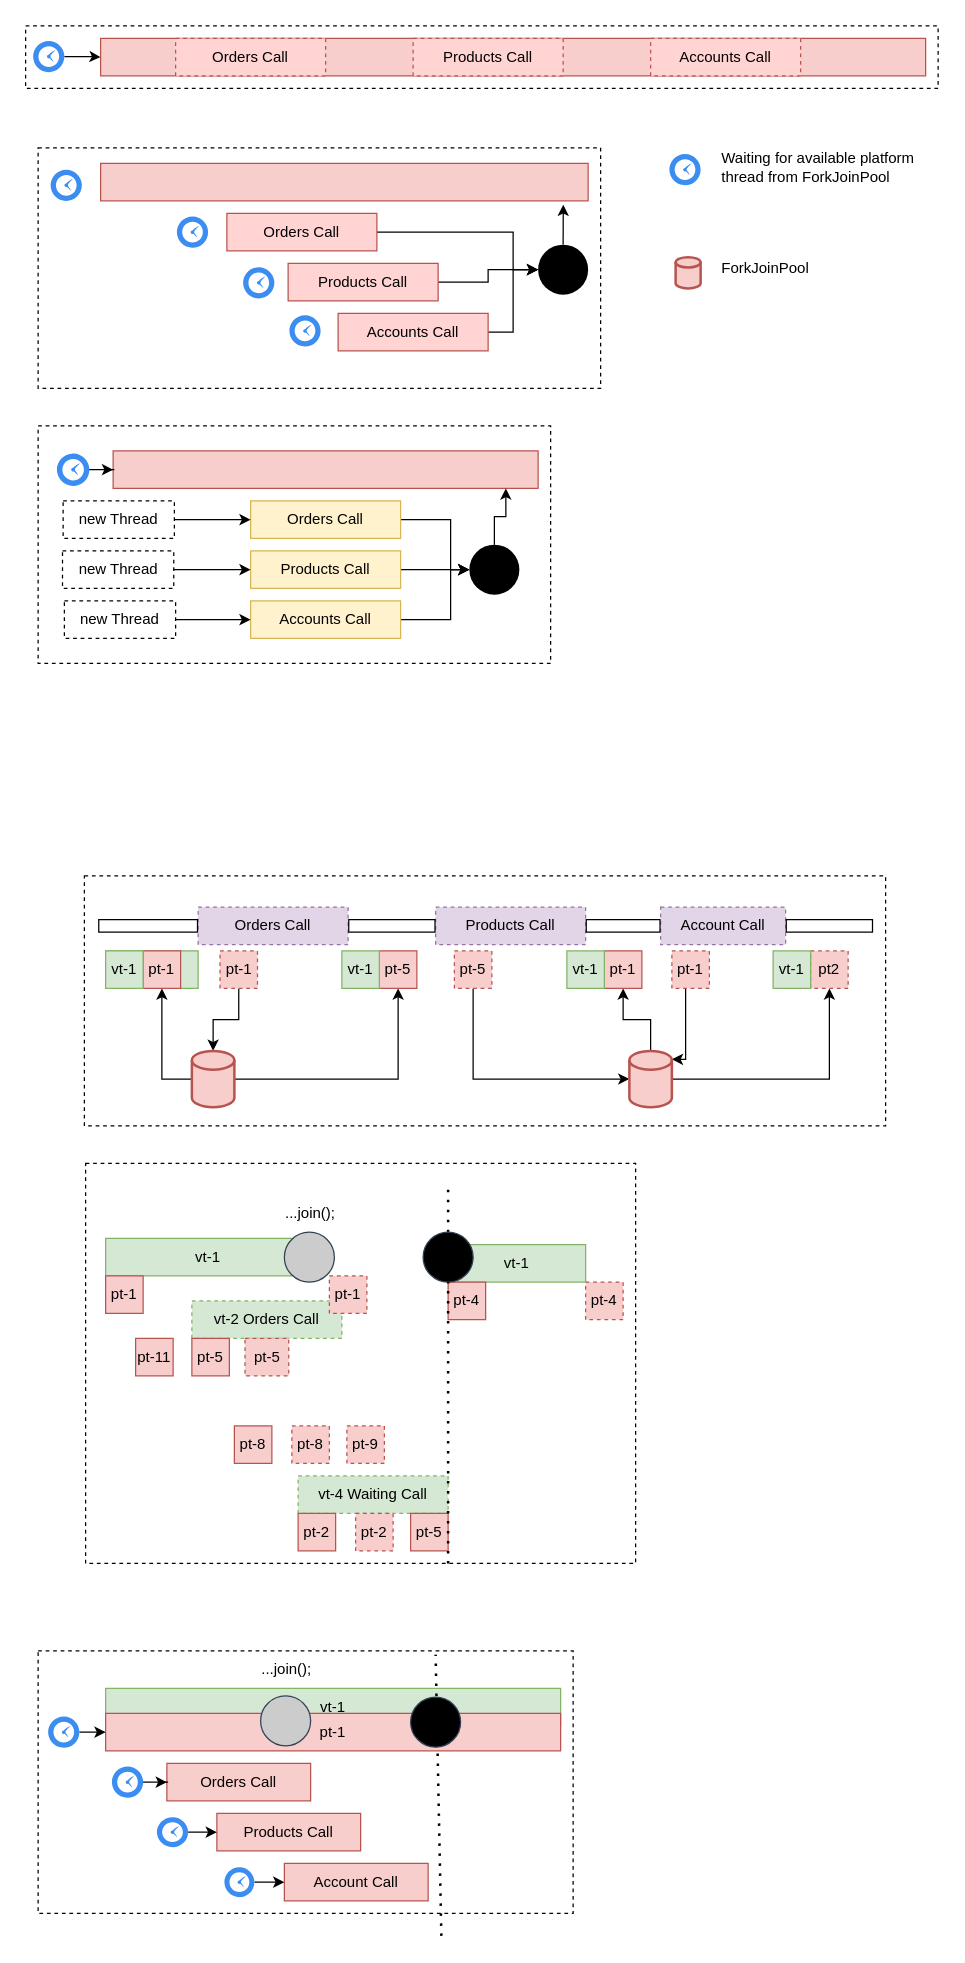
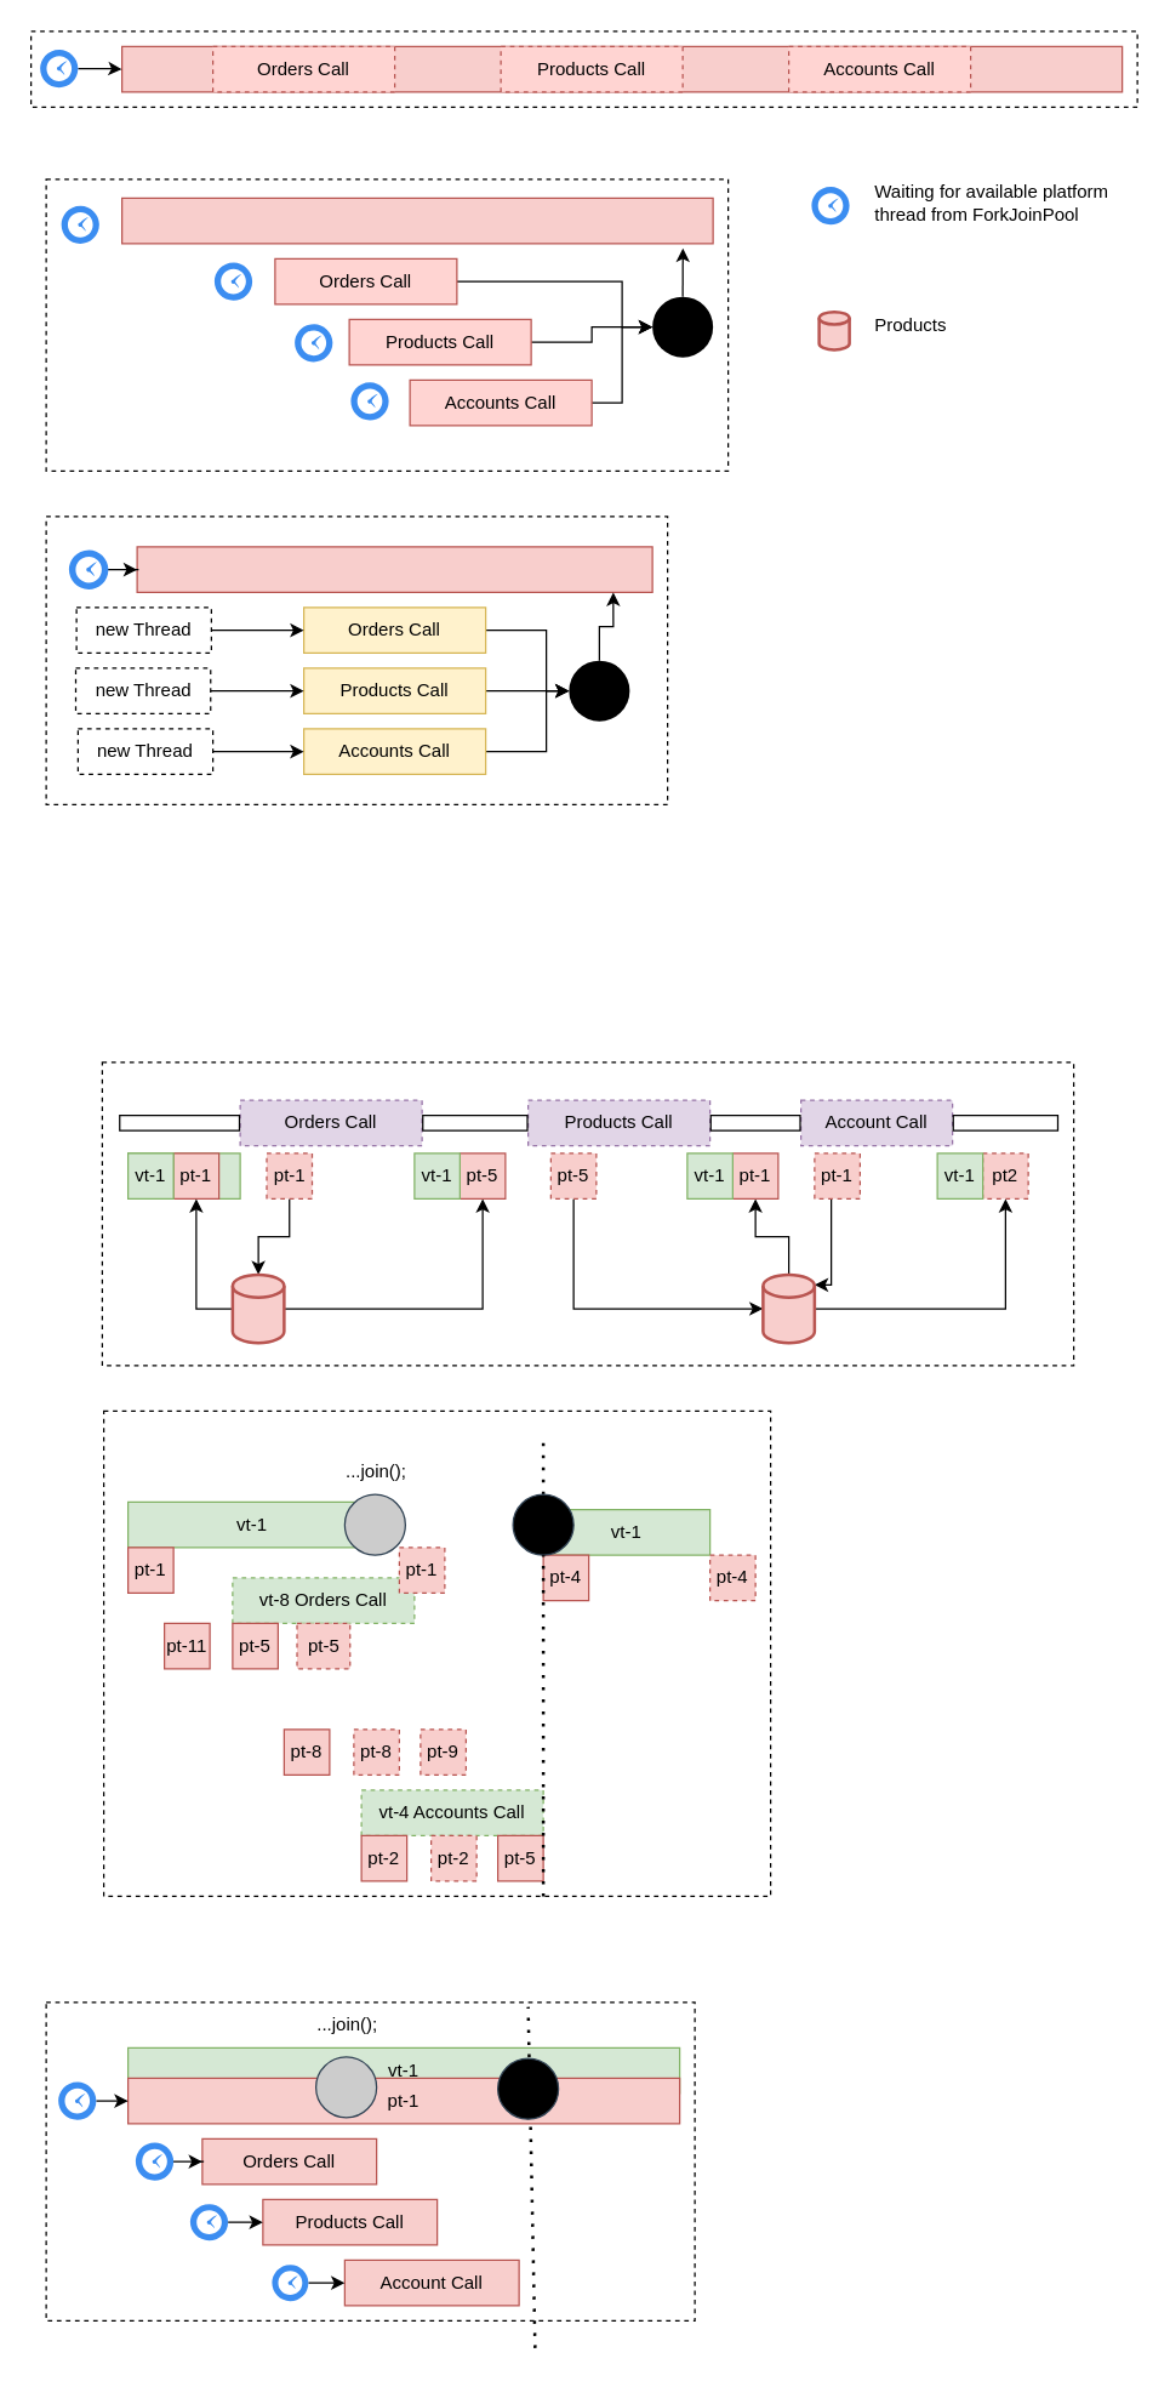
- <mxCell id="37" value="ForkJoinPool" style="text;html=1;strokeColor=none;fillColor=none;align=left;verticalAlign=middle;whiteSpace=wrap;rounded=0;" vertex="1" parent="1"><mxGeometry x="575" y="198.75" width="165" height="30" as="geometry" /></mxCell>
+ <mxCell id="37" value="Products" style="text;html=1;strokeColor=none;fillColor=none;align=left;verticalAlign=middle;whiteSpace=wrap;rounded=0;" vertex="1" parent="1"><mxGeometry x="575" y="198.75" width="165" height="30" as="geometry" /></mxCell>
- <mxCell id="60" value="vt-2 Orders Call" style="rounded=0;whiteSpace=wrap;html=1;fillColor=#d5e8d4;strokeColor=#82b366;dashed=1;" vertex="1" parent="1"><mxGeometry x="153" y="1040" width="120" height="30" as="geometry" /></mxCell>
+ <mxCell id="60" value="vt-8 Orders Call" style="rounded=0;whiteSpace=wrap;html=1;fillColor=#d5e8d4;strokeColor=#82b366;dashed=1;" vertex="1" parent="1"><mxGeometry x="153" y="1040" width="120" height="30" as="geometry" /></mxCell>
- <mxCell id="71" value="vt-4 Waiting Call" style="rounded=0;whiteSpace=wrap;html=1;fillColor=#d5e8d4;strokeColor=#82b366;dashed=1;" vertex="1" parent="1"><mxGeometry x="238" y="1180" width="120" height="30" as="geometry" /></mxCell>
+ <mxCell id="71" value="vt-4 Accounts Call" style="rounded=0;whiteSpace=wrap;html=1;fillColor=#d5e8d4;strokeColor=#82b366;dashed=1;" vertex="1" parent="1"><mxGeometry x="238" y="1180" width="120" height="30" as="geometry" /></mxCell>
